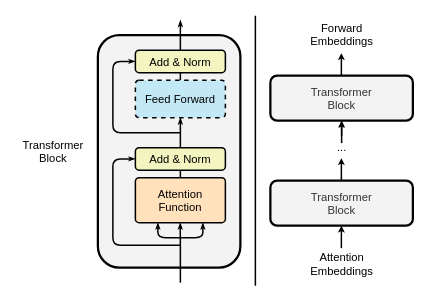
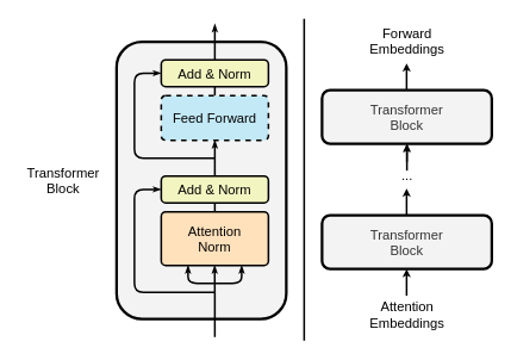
- <mxCell id="6" value="&lt;div&gt;&lt;font style=&quot;font-size: 15px;&quot; face=&quot;Helvetica&quot;&gt;Attention&lt;/font&gt;&lt;/div&gt;&lt;div&gt;&lt;font style=&quot;font-size: 15px;&quot; face=&quot;Helvetica&quot;&gt;Function&lt;br&gt;&lt;/font&gt;&lt;/div&gt;" style="rounded=1;whiteSpace=wrap;html=1;strokeWidth=2;fillColor=#ffe1bb;fontSize=15;fontFamily=Helvetica Light;absoluteArcSize=1;arcSize=10;" vertex="1" parent="1"><mxGeometry x="180" y="236" width="120" height="60" as="geometry" /></mxCell>
+ <mxCell id="6" value="&lt;div&gt;&lt;font style=&quot;font-size: 15px;&quot; face=&quot;Helvetica&quot;&gt;Attention&lt;/font&gt;&lt;/div&gt;&lt;div&gt;&lt;font style=&quot;font-size: 15px;&quot; face=&quot;Helvetica&quot;&gt;Norm&lt;br&gt;&lt;/font&gt;&lt;/div&gt;" style="rounded=1;whiteSpace=wrap;html=1;strokeWidth=2;fillColor=#ffe1bb;fontSize=15;fontFamily=Helvetica Light;absoluteArcSize=1;arcSize=10;" vertex="1" parent="1"><mxGeometry x="180" y="236" width="120" height="60" as="geometry" /></mxCell>
